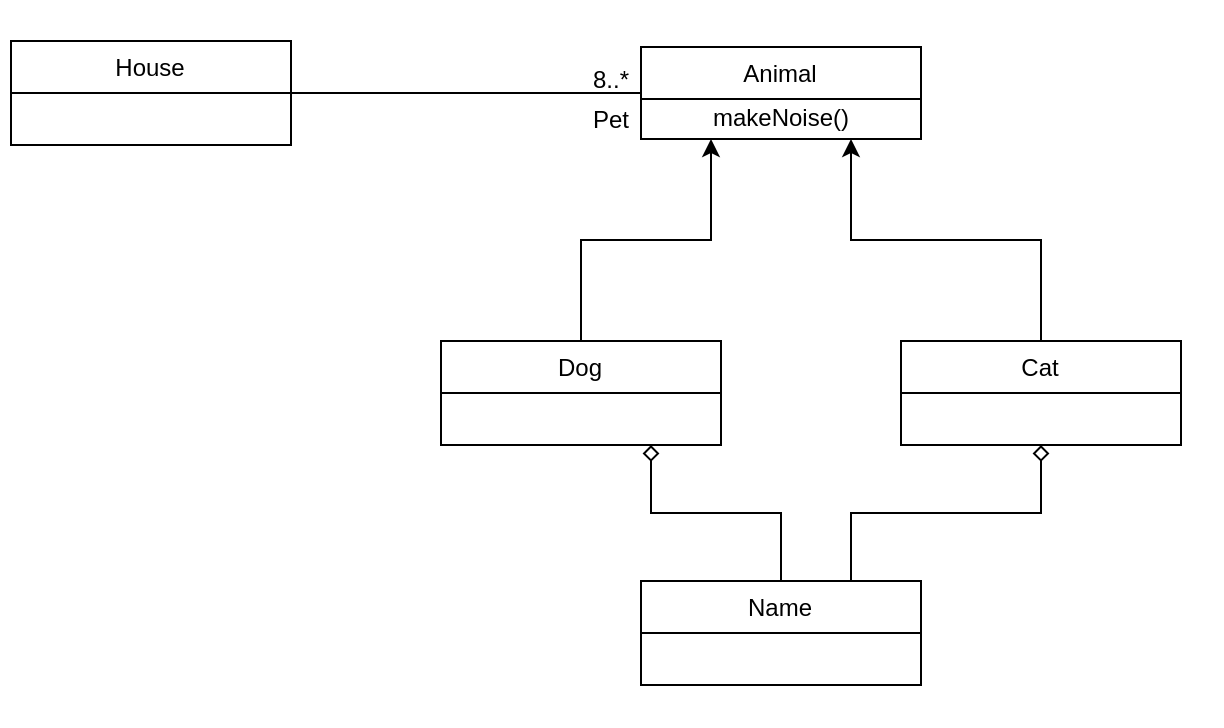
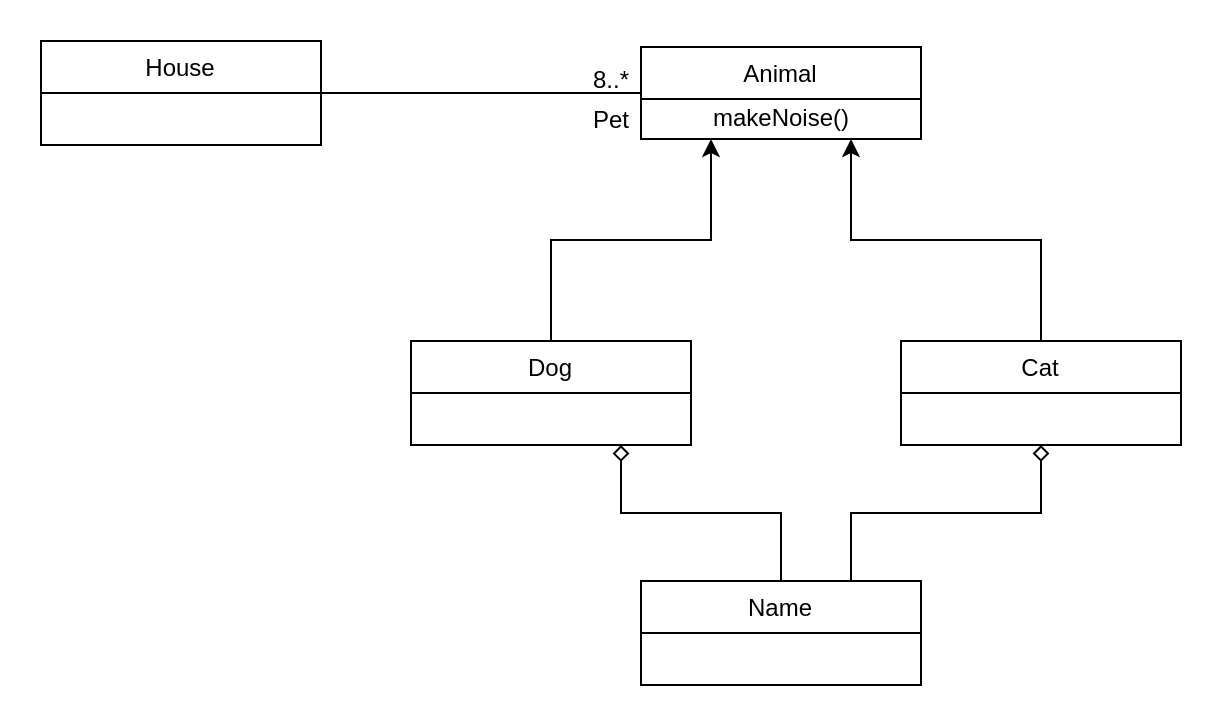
- <mxCell id="3" value="House" style="swimlane;fontStyle=0;childLayout=stackLayout;horizontal=1;startSize=26;fillColor=none;horizontalStack=0;resizeParent=1;resizeParentMax=0;resizeLast=0;collapsible=1;marginBottom=0;" vertex="1" parent="1"><mxGeometry x="5" y="20" width="140" height="52" as="geometry" /></mxCell>
+ <mxCell id="3" value="House" style="swimlane;fontStyle=0;childLayout=stackLayout;horizontal=1;startSize=26;fillColor=none;horizontalStack=0;resizeParent=1;resizeParentMax=0;resizeLast=0;collapsible=1;marginBottom=0;" vertex="1" parent="1"><mxGeometry x="20" y="20" width="140" height="52" as="geometry" /></mxCell>
- <mxCell id="5" value="Dog" style="swimlane;fontStyle=0;childLayout=stackLayout;horizontal=1;startSize=26;fillColor=none;horizontalStack=0;resizeParent=1;resizeParentMax=0;resizeLast=0;collapsible=1;marginBottom=0;" vertex="1" parent="1"><mxGeometry x="220" y="170" width="140" height="52" as="geometry" /></mxCell>
+ <mxCell id="5" value="Dog" style="swimlane;fontStyle=0;childLayout=stackLayout;horizontal=1;startSize=26;fillColor=none;horizontalStack=0;resizeParent=1;resizeParentMax=0;resizeLast=0;collapsible=1;marginBottom=0;" vertex="1" parent="1"><mxGeometry x="205" y="170" width="140" height="52" as="geometry" /></mxCell>
